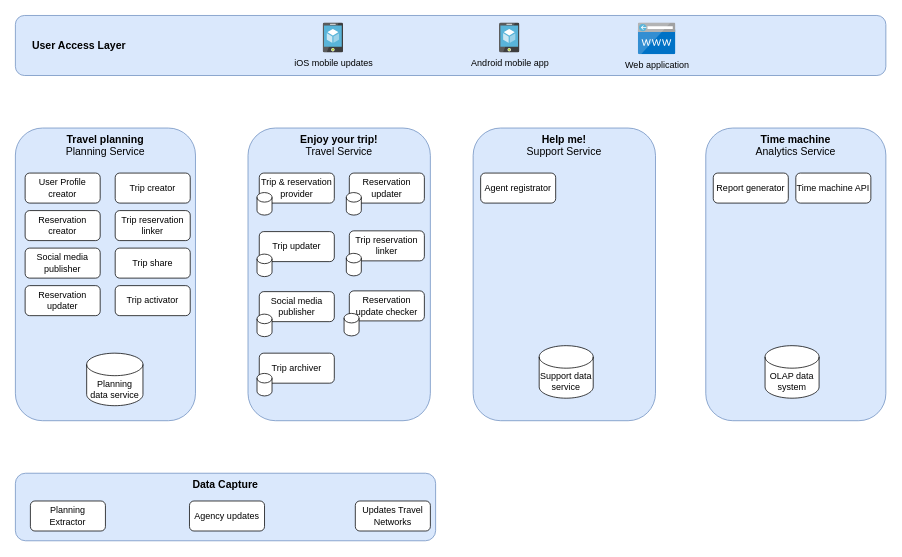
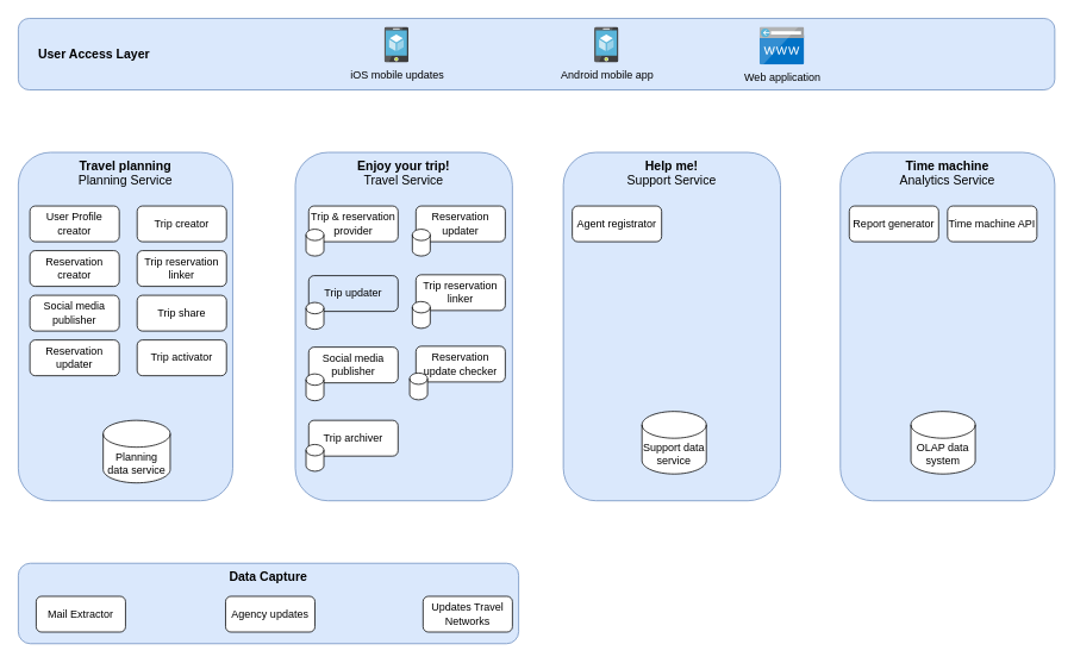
- <mxCell id="37" value="Trip updater" style="rounded=1;whiteSpace=wrap;html=1;" parent="36" vertex="1"><mxGeometry x="3" width="100" height="40" as="geometry" /></mxCell>
+ <mxCell id="37" value="Trip updater" style="rounded=1;whiteSpace=wrap;html=1;fillColor=#dae8fc;" parent="36" vertex="1"><mxGeometry x="3" width="100" height="40" as="geometry" /></mxCell>
- <mxCell id="48" value="Planning Extractor" style="rounded=1;whiteSpace=wrap;html=1;" parent="1" vertex="1"><mxGeometry x="40" y="667" width="100" height="40" as="geometry" /></mxCell>
+ <mxCell id="48" value="Mail Extractor" style="rounded=1;whiteSpace=wrap;html=1;" parent="1" vertex="1"><mxGeometry x="40" y="667" width="100" height="40" as="geometry" /></mxCell>
